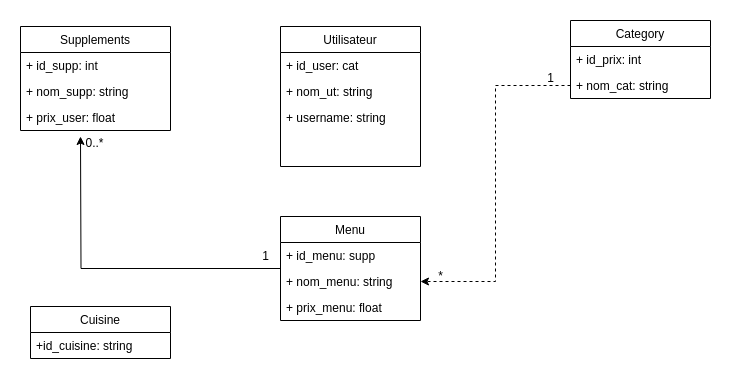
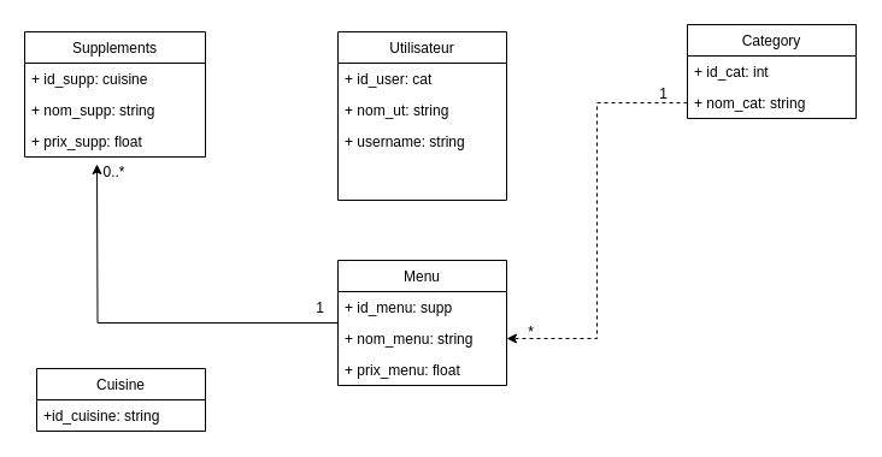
- <mxCell id="7" value="+ id_prix: int" style="text;strokeColor=none;fillColor=none;align=left;verticalAlign=top;spacingLeft=4;spacingRight=4;overflow=hidden;rotatable=0;points=[[0,0.5],[1,0.5]];portConstraint=eastwest;" parent="6" vertex="1"><mxGeometry y="26" width="140" height="26" as="geometry" /></mxCell>
+ <mxCell id="7" value="+ id_cat: int" style="text;strokeColor=none;fillColor=none;align=left;verticalAlign=top;spacingLeft=4;spacingRight=4;overflow=hidden;rotatable=0;points=[[0,0.5],[1,0.5]];portConstraint=eastwest;" parent="6" vertex="1"><mxGeometry y="26" width="140" height="26" as="geometry" /></mxCell>
- <mxCell id="10" value="+ id_supp: int" style="text;strokeColor=none;fillColor=none;align=left;verticalAlign=top;spacingLeft=4;spacingRight=4;overflow=hidden;rotatable=0;points=[[0,0.5],[1,0.5]];portConstraint=eastwest;" parent="9" vertex="1"><mxGeometry y="26" width="150" height="26" as="geometry" /></mxCell>
+ <mxCell id="10" value="+ id_supp: cuisine" style="text;strokeColor=none;fillColor=none;align=left;verticalAlign=top;spacingLeft=4;spacingRight=4;overflow=hidden;rotatable=0;points=[[0,0.5],[1,0.5]];portConstraint=eastwest;" parent="9" vertex="1"><mxGeometry y="26" width="150" height="26" as="geometry" /></mxCell>
- <mxCell id="12" value="+ prix_user: float" style="text;strokeColor=none;fillColor=none;align=left;verticalAlign=top;spacingLeft=4;spacingRight=4;overflow=hidden;rotatable=0;points=[[0,0.5],[1,0.5]];portConstraint=eastwest;" parent="9" vertex="1"><mxGeometry y="78" width="150" height="26" as="geometry" /></mxCell>
+ <mxCell id="12" value="+ prix_supp: float" style="text;strokeColor=none;fillColor=none;align=left;verticalAlign=top;spacingLeft=4;spacingRight=4;overflow=hidden;rotatable=0;points=[[0,0.5],[1,0.5]];portConstraint=eastwest;" parent="9" vertex="1"><mxGeometry y="78" width="150" height="26" as="geometry" /></mxCell>
